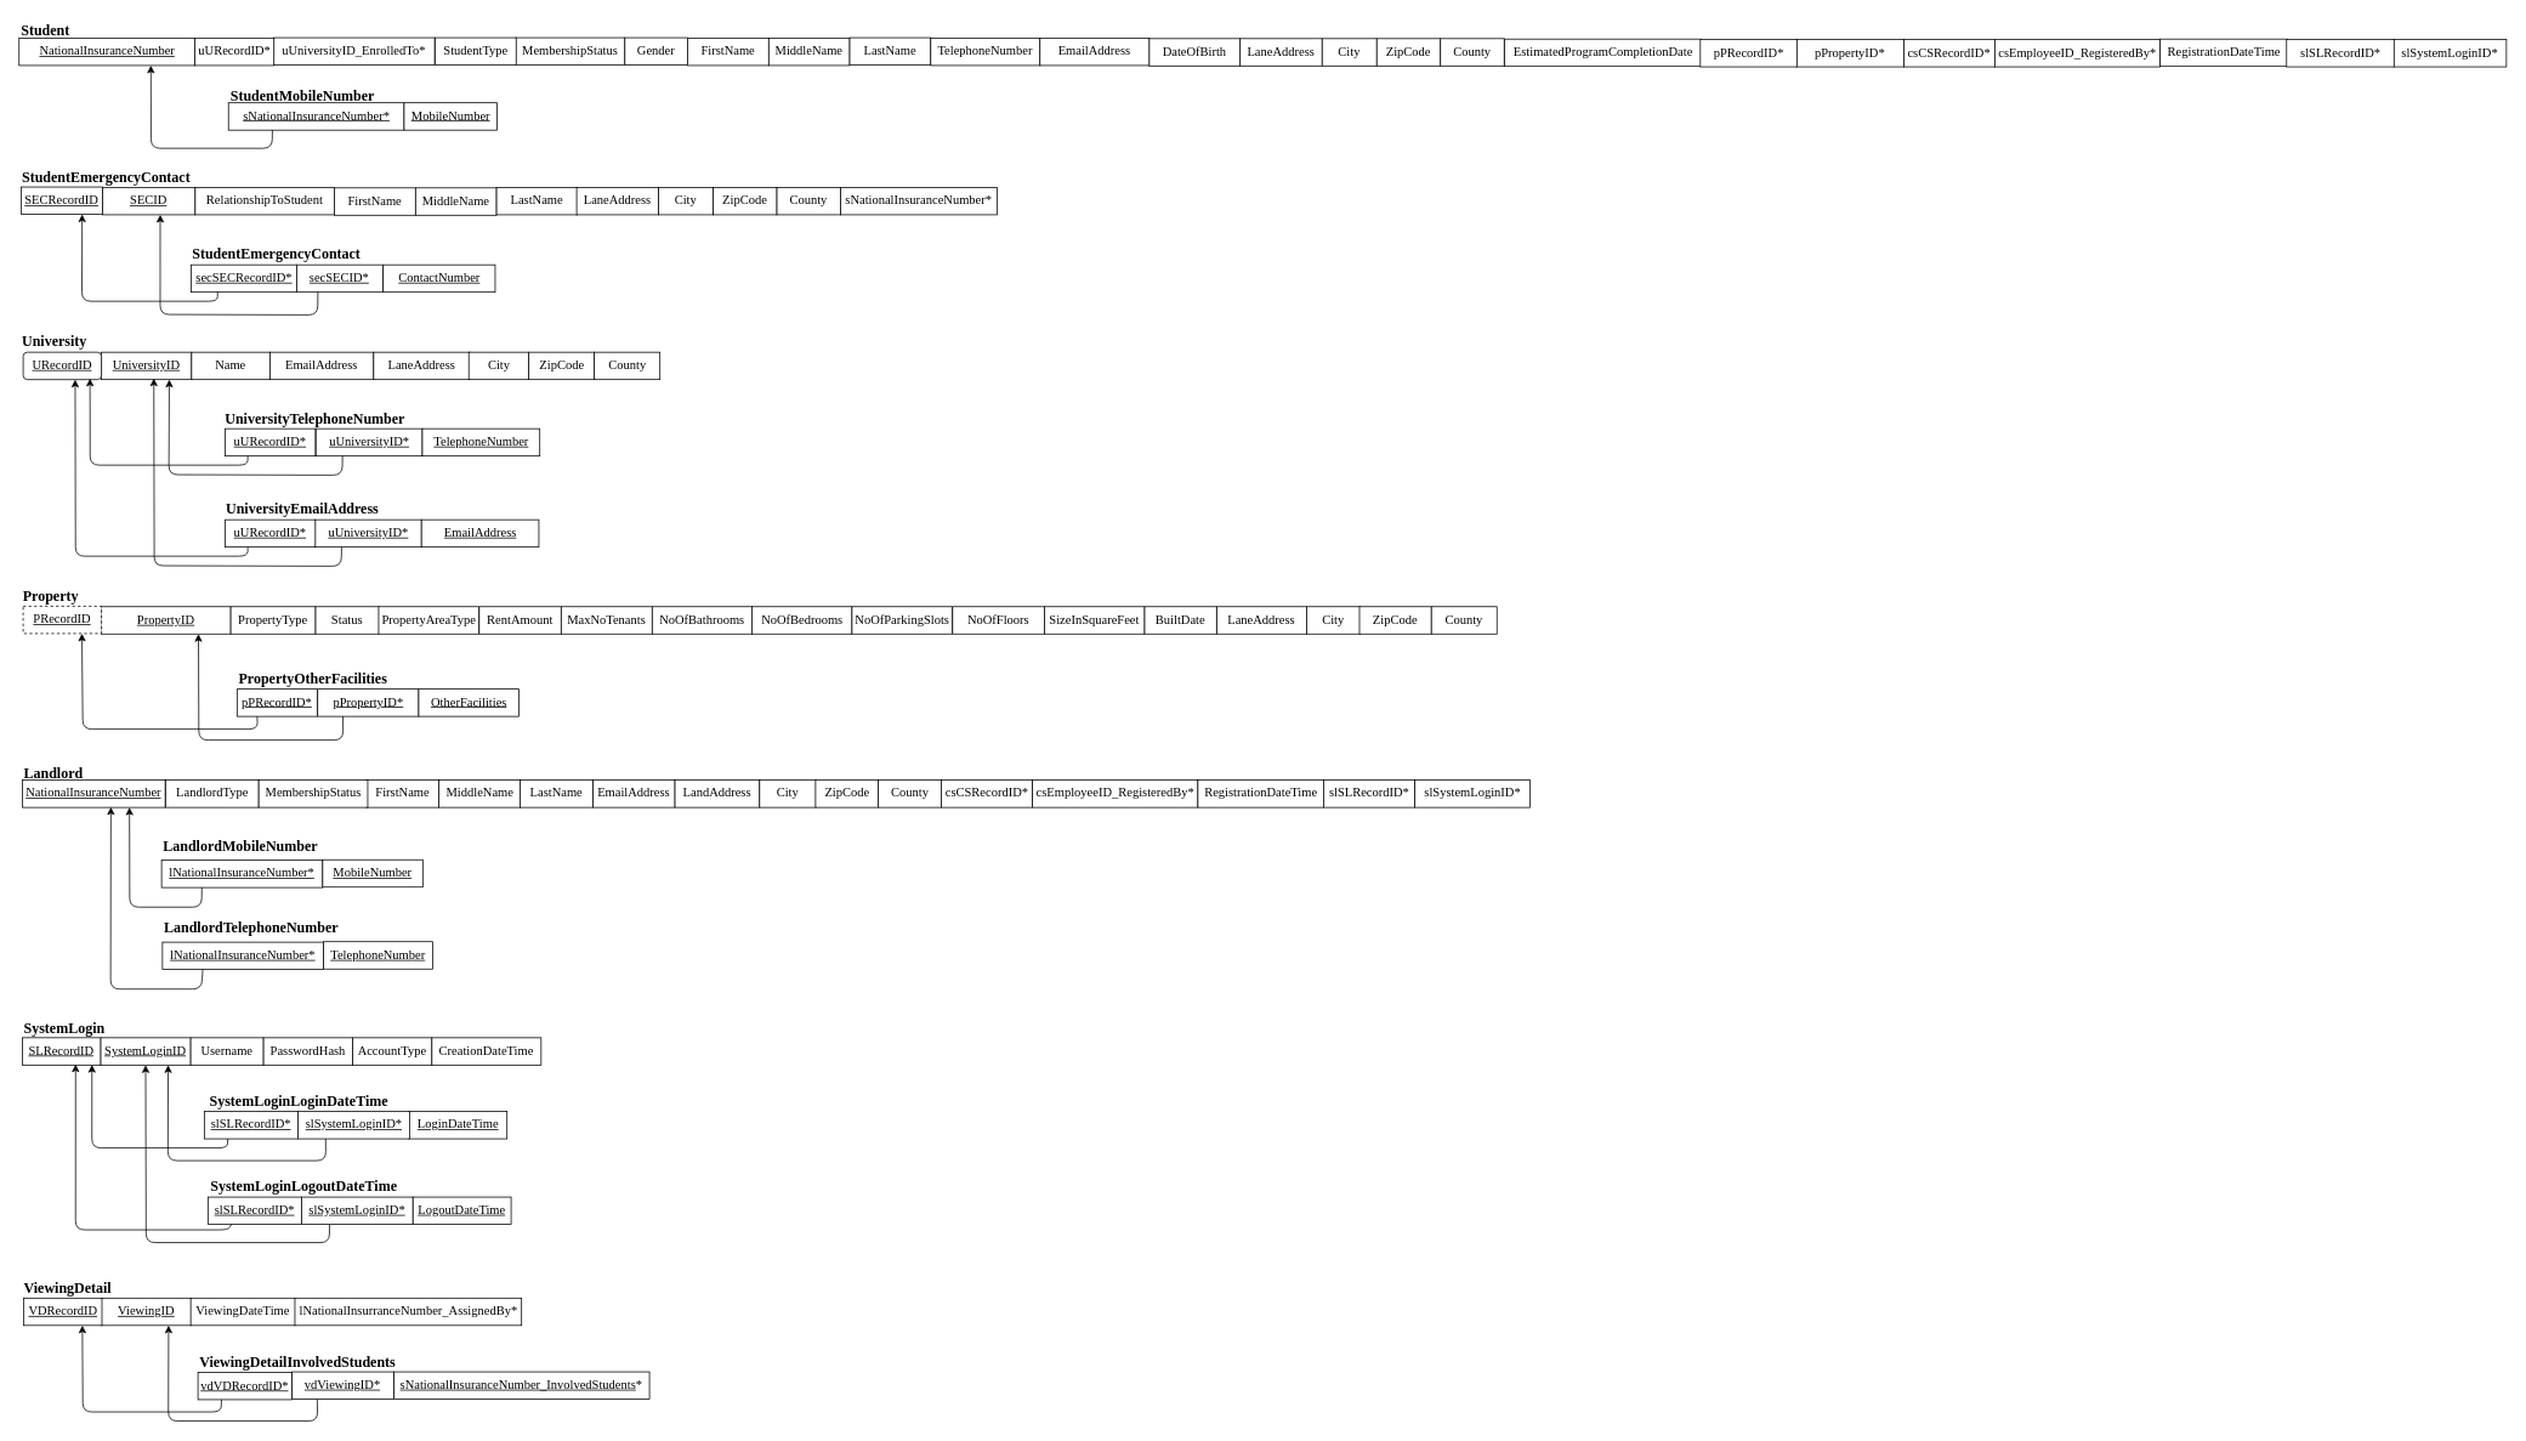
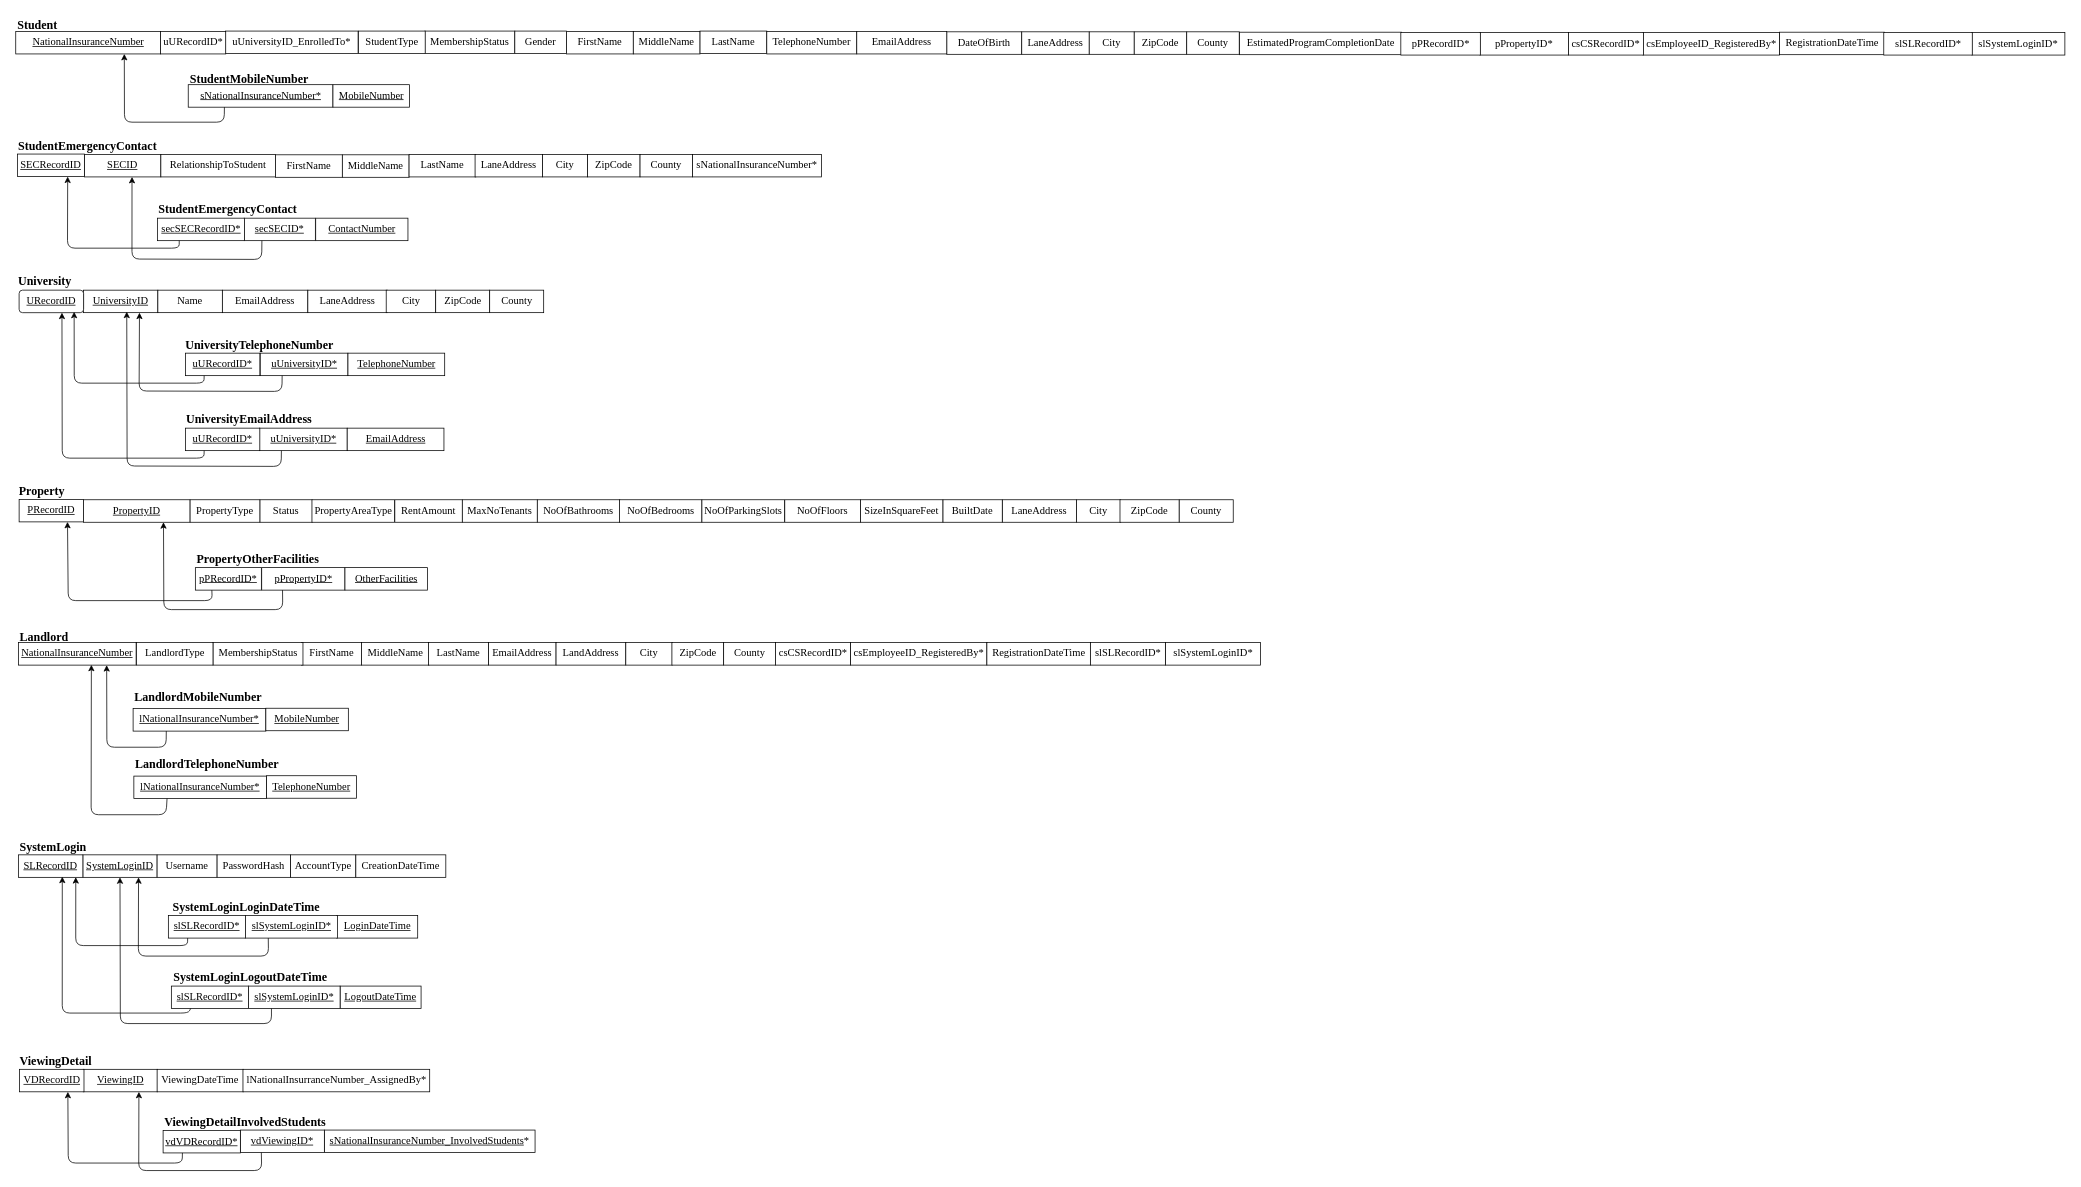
- <mxCell id="125" value="PRecordID" style="rounded=0;whiteSpace=wrap;html=1;fontSize=14;fontFamily=Times New Roman;fontStyle=4;dashed=1;" parent="1" vertex="1"><mxGeometry x="25" y="665" width="86" height="30" as="geometry" /></mxCell>
+ <mxCell id="125" value="PRecordID" style="rounded=0;whiteSpace=wrap;html=1;fontSize=14;fontFamily=Times New Roman;fontStyle=4" parent="1" vertex="1"><mxGeometry x="25" y="665" width="86" height="30" as="geometry" /></mxCell>
